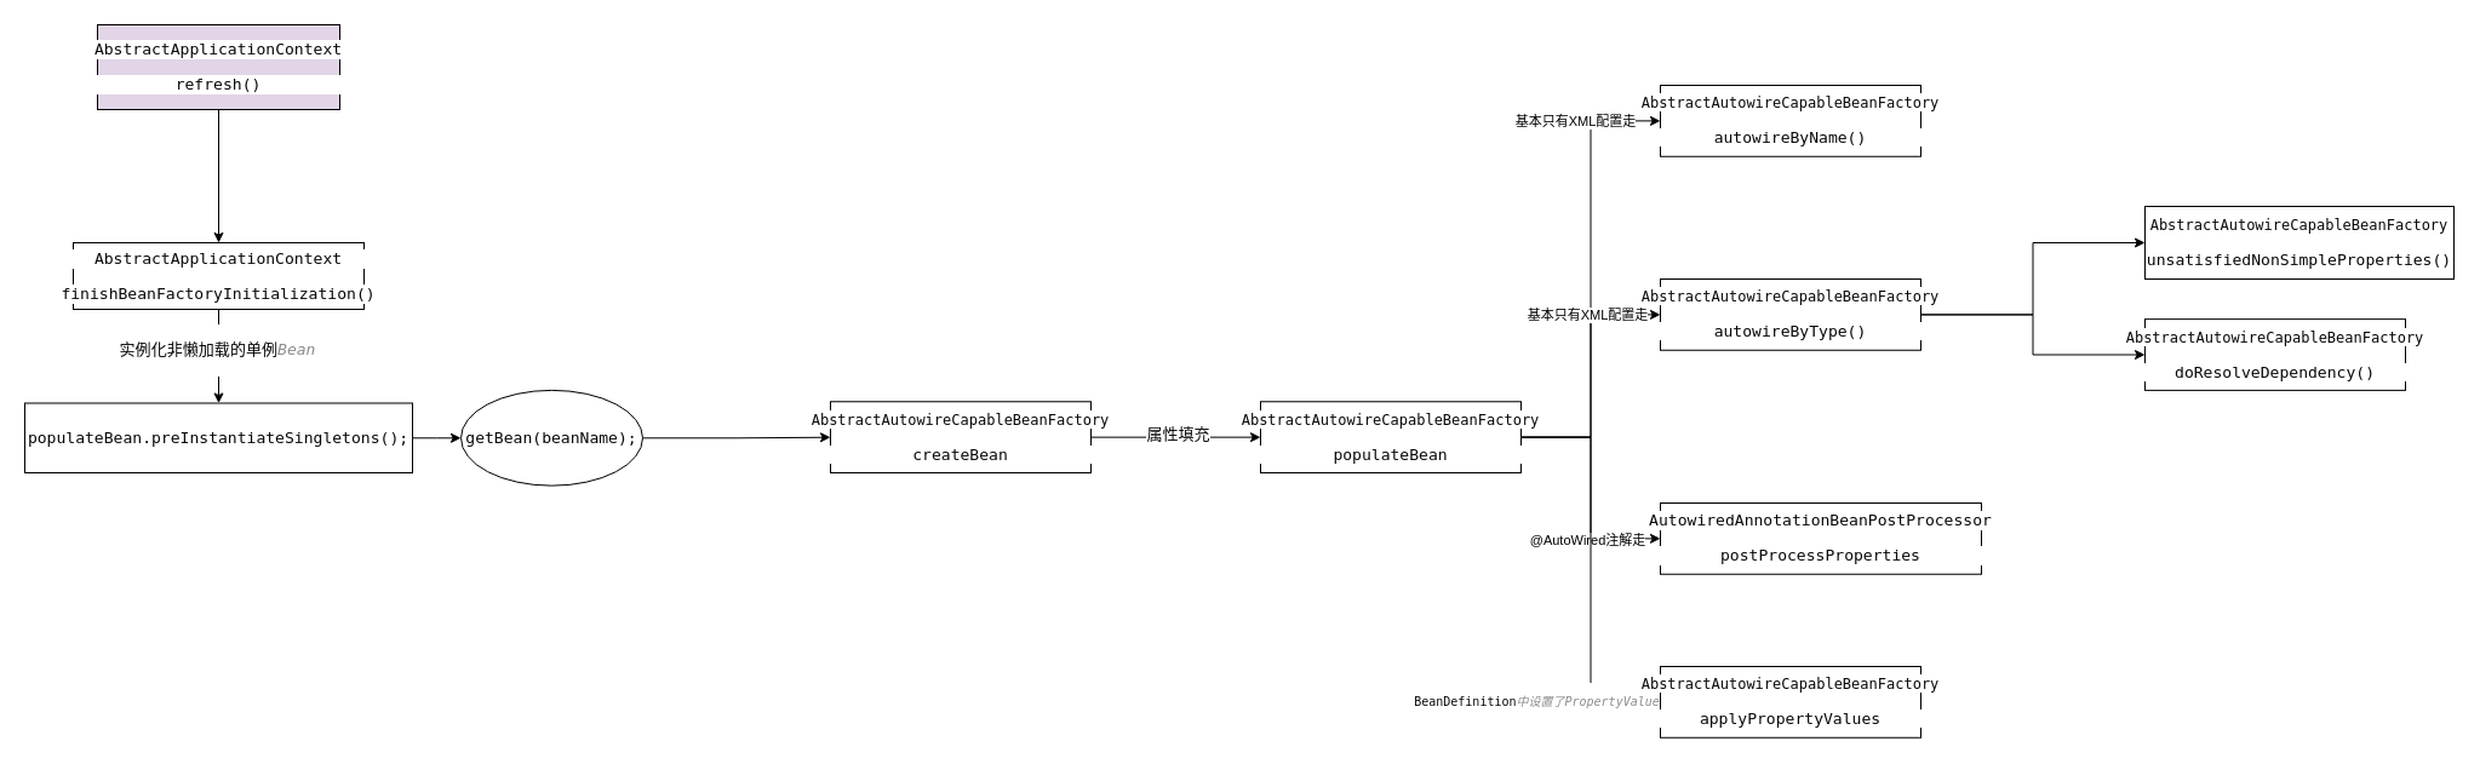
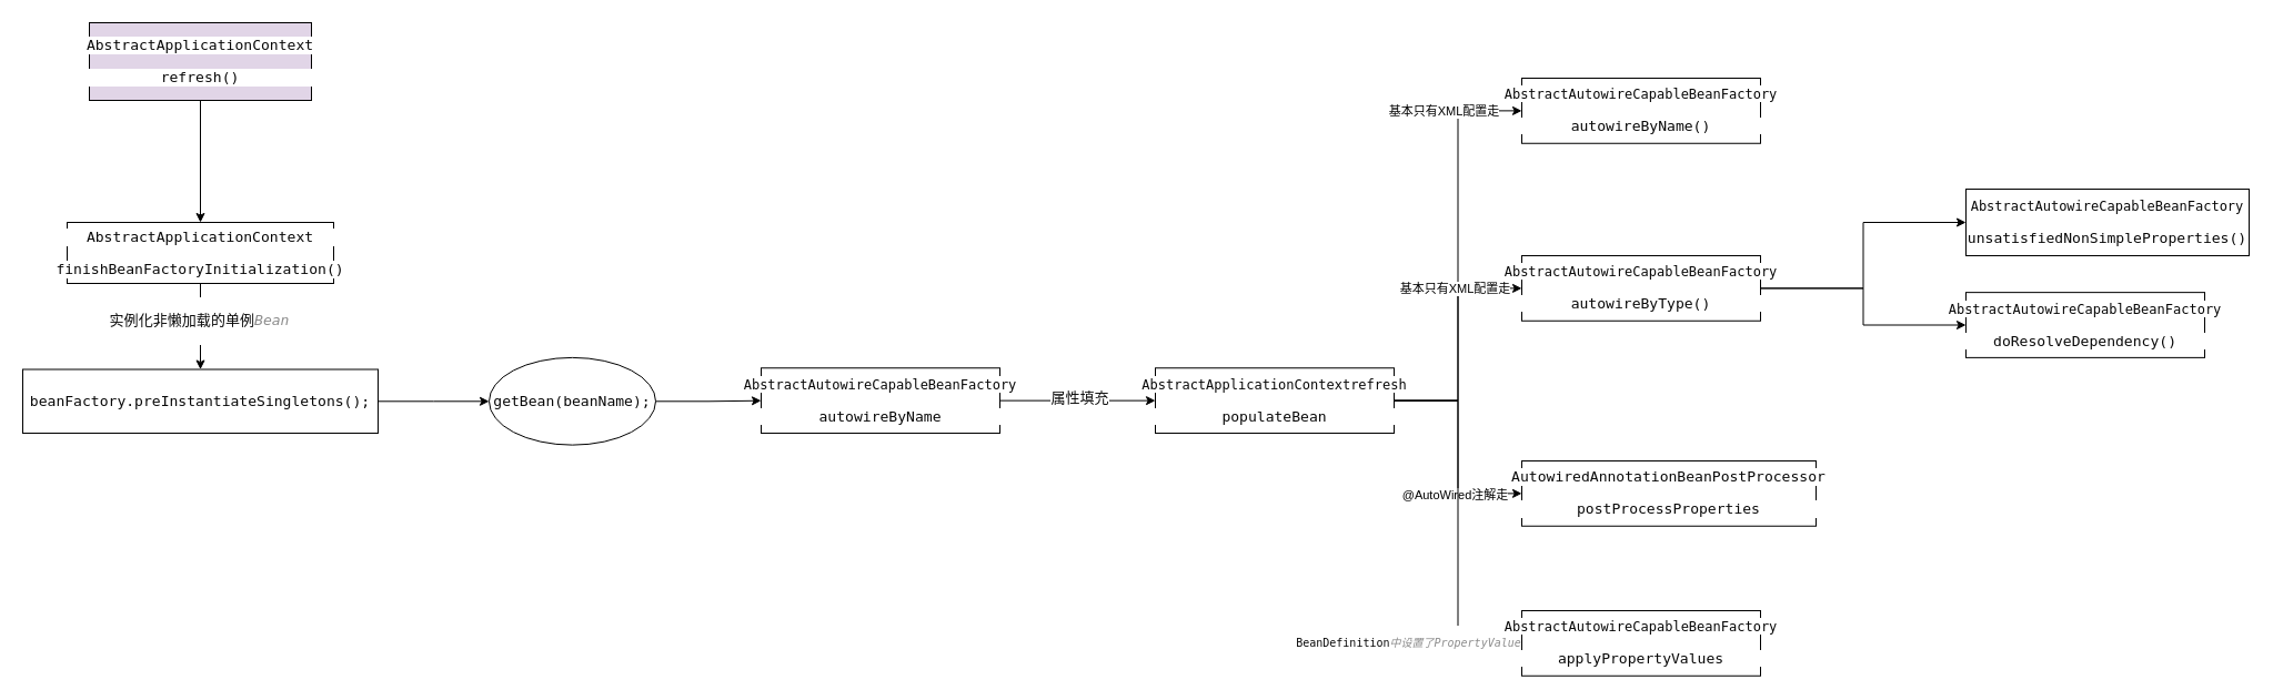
- <mxCell id="8" value="&lt;pre style=&quot;background-color:#ffffff;color:#080808;font-family:'JetBrains Mono',monospace;font-size:9.8pt;&quot;&gt;populateBean.preInstantiateSingletons();&lt;/pre&gt;" style="whiteSpace=wrap;html=1;rounded=0;" vertex="1" parent="1"><mxGeometry x="20" y="332.5" width="320" height="57.5" as="geometry" /></mxCell>
+ <mxCell id="8" value="&lt;pre style=&quot;background-color:#ffffff;color:#080808;font-family:'JetBrains Mono',monospace;font-size:9.8pt;&quot;&gt;beanFactory.preInstantiateSingletons();&lt;/pre&gt;" style="whiteSpace=wrap;html=1;rounded=0;" vertex="1" parent="1"><mxGeometry x="20" y="332.5" width="320" height="57.5" as="geometry" /></mxCell>
- <mxCell id="10" value="&lt;pre style=&quot;background-color:#ffffff;color:#080808;font-family:'JetBrains Mono',monospace;font-size:9.8pt;&quot;&gt;getBean(beanName);&lt;/pre&gt;" style="ellipse;whiteSpace=wrap;html=1;rounded=0;" vertex="1" parent="1"><mxGeometry x="380" y="321.88" width="150" height="78.75" as="geometry" /></mxCell>
+ <mxCell id="10" value="&lt;pre style=&quot;background-color:#ffffff;color:#080808;font-family:'JetBrains Mono',monospace;font-size:9.8pt;&quot;&gt;getBean(beanName);&lt;/pre&gt;" style="ellipse;whiteSpace=wrap;html=1;rounded=0;" vertex="1" parent="1"><mxGeometry x="440" y="321.88" width="150" height="78.75" as="geometry" /></mxCell>
- <mxCell id="13" value="&lt;pre style=&quot;background-color: rgb(255, 255, 255);&quot;&gt;&lt;font face=&quot;JetBrains Mono, monospace&quot; color=&quot;#080808&quot;&gt;AbstractAutowireCapableBeanFactory&lt;span style=&quot;font-size: 9.8pt;&quot;&gt;&lt;br&gt;&lt;/span&gt;&lt;/font&gt;&lt;/pre&gt;&lt;pre style=&quot;background-color:#ffffff;color:#080808;font-family:'JetBrains Mono',monospace;font-size:9.8pt;&quot;&gt;createBean&lt;/pre&gt;" style="rounded=0;whiteSpace=wrap;html=1;" vertex="1" parent="1"><mxGeometry x="685" y="331.26" width="215" height="58.75" as="geometry" /></mxCell>
+ <mxCell id="13" value="&lt;pre style=&quot;background-color: rgb(255, 255, 255);&quot;&gt;&lt;font face=&quot;JetBrains Mono, monospace&quot; color=&quot;#080808&quot;&gt;AbstractAutowireCapableBeanFactory&lt;span style=&quot;font-size: 9.8pt;&quot;&gt;&lt;br&gt;&lt;/span&gt;&lt;/font&gt;&lt;/pre&gt;&lt;pre style=&quot;background-color:#ffffff;color:#080808;font-family:'JetBrains Mono',monospace;font-size:9.8pt;&quot;&gt;autowireByName&lt;/pre&gt;" style="rounded=0;whiteSpace=wrap;html=1;" vertex="1" parent="1"><mxGeometry x="685" y="331.26" width="215" height="58.75" as="geometry" /></mxCell>
- <mxCell id="21" value="&lt;pre style=&quot;background-color: rgb(255, 255, 255);&quot;&gt;&lt;font face=&quot;JetBrains Mono, monospace&quot; color=&quot;#080808&quot;&gt;AbstractAutowireCapableBeanFactory&lt;span style=&quot;font-size: 9.8pt;&quot;&gt;&lt;br&gt;&lt;/span&gt;&lt;/font&gt;&lt;/pre&gt;&lt;pre style=&quot;background-color:#ffffff;color:#080808;font-family:'JetBrains Mono',monospace;font-size:9.8pt;&quot;&gt;&lt;pre style=&quot;font-family: &amp;quot;JetBrains Mono&amp;quot;, monospace; font-size: 9.8pt;&quot;&gt;populateBean&lt;/pre&gt;&lt;/pre&gt;" style="rounded=0;whiteSpace=wrap;html=1;" vertex="1" parent="1"><mxGeometry x="1040" y="331.26" width="215" height="58.75" as="geometry" /></mxCell>
+ <mxCell id="21" value="&lt;pre style=&quot;background-color: rgb(255, 255, 255);&quot;&gt;&lt;font face=&quot;JetBrains Mono, monospace&quot; color=&quot;#080808&quot;&gt;AbstractApplicationContextrefresh&lt;span style=&quot;font-size: 9.8pt;&quot;&gt;&lt;br&gt;&lt;/span&gt;&lt;/font&gt;&lt;/pre&gt;&lt;pre style=&quot;background-color:#ffffff;color:#080808;font-family:'JetBrains Mono',monospace;font-size:9.8pt;&quot;&gt;&lt;pre style=&quot;font-family: &amp;quot;JetBrains Mono&amp;quot;, monospace; font-size: 9.8pt;&quot;&gt;populateBean&lt;/pre&gt;&lt;/pre&gt;" style="rounded=0;whiteSpace=wrap;html=1;" vertex="1" parent="1"><mxGeometry x="1040" y="331.26" width="215" height="58.75" as="geometry" /></mxCell>
